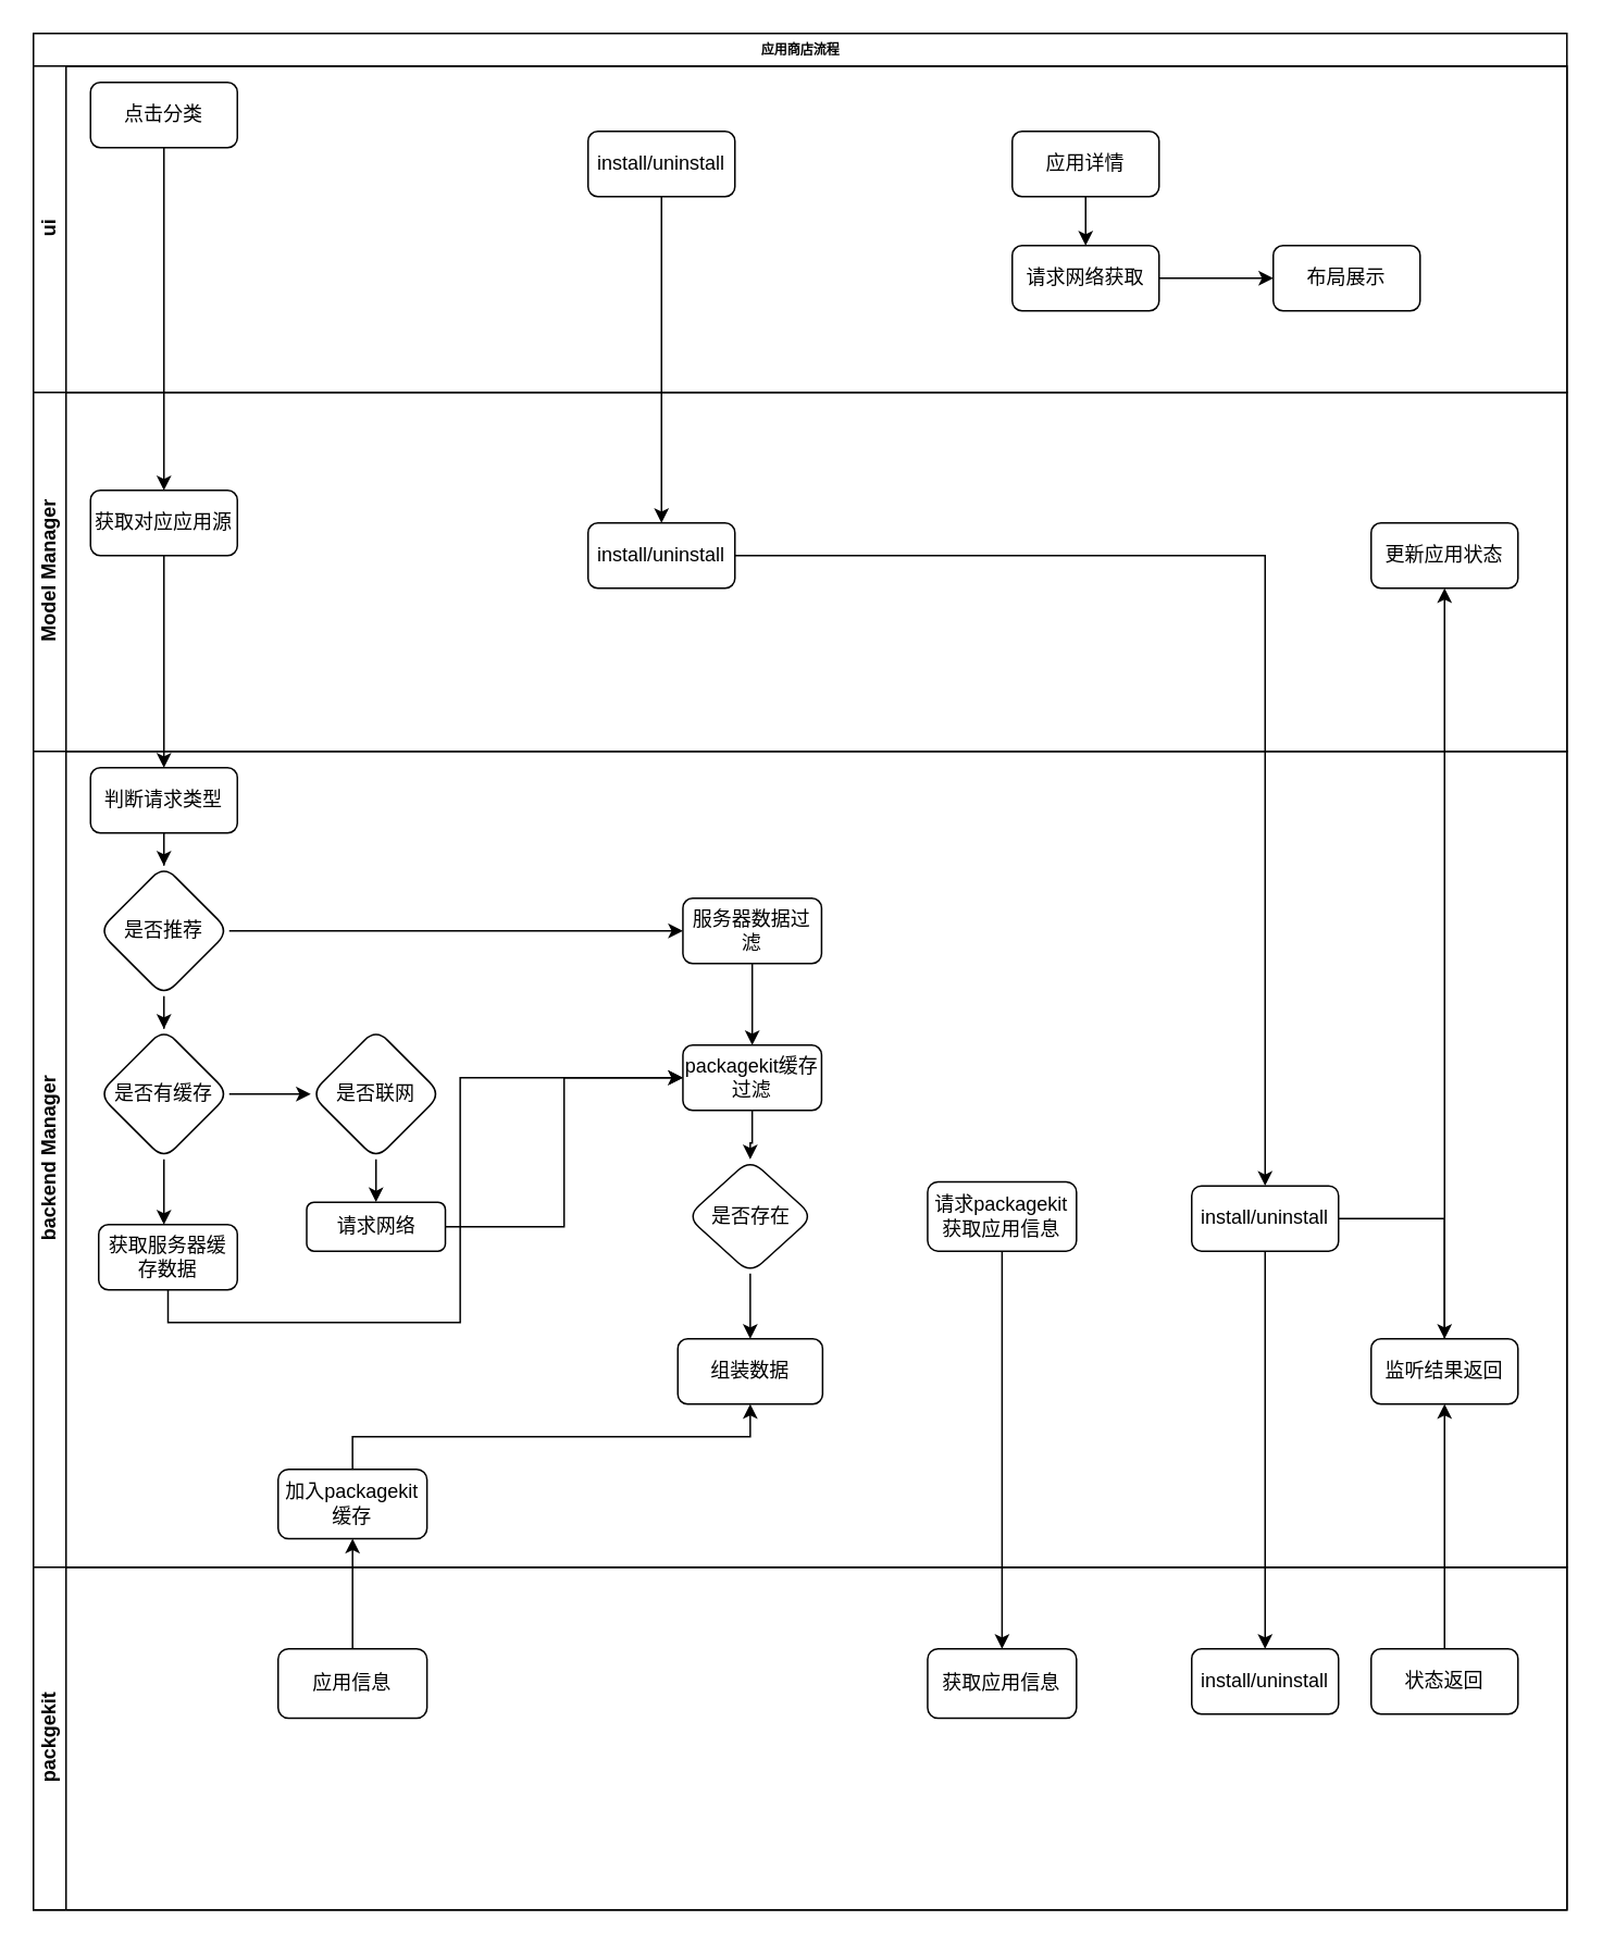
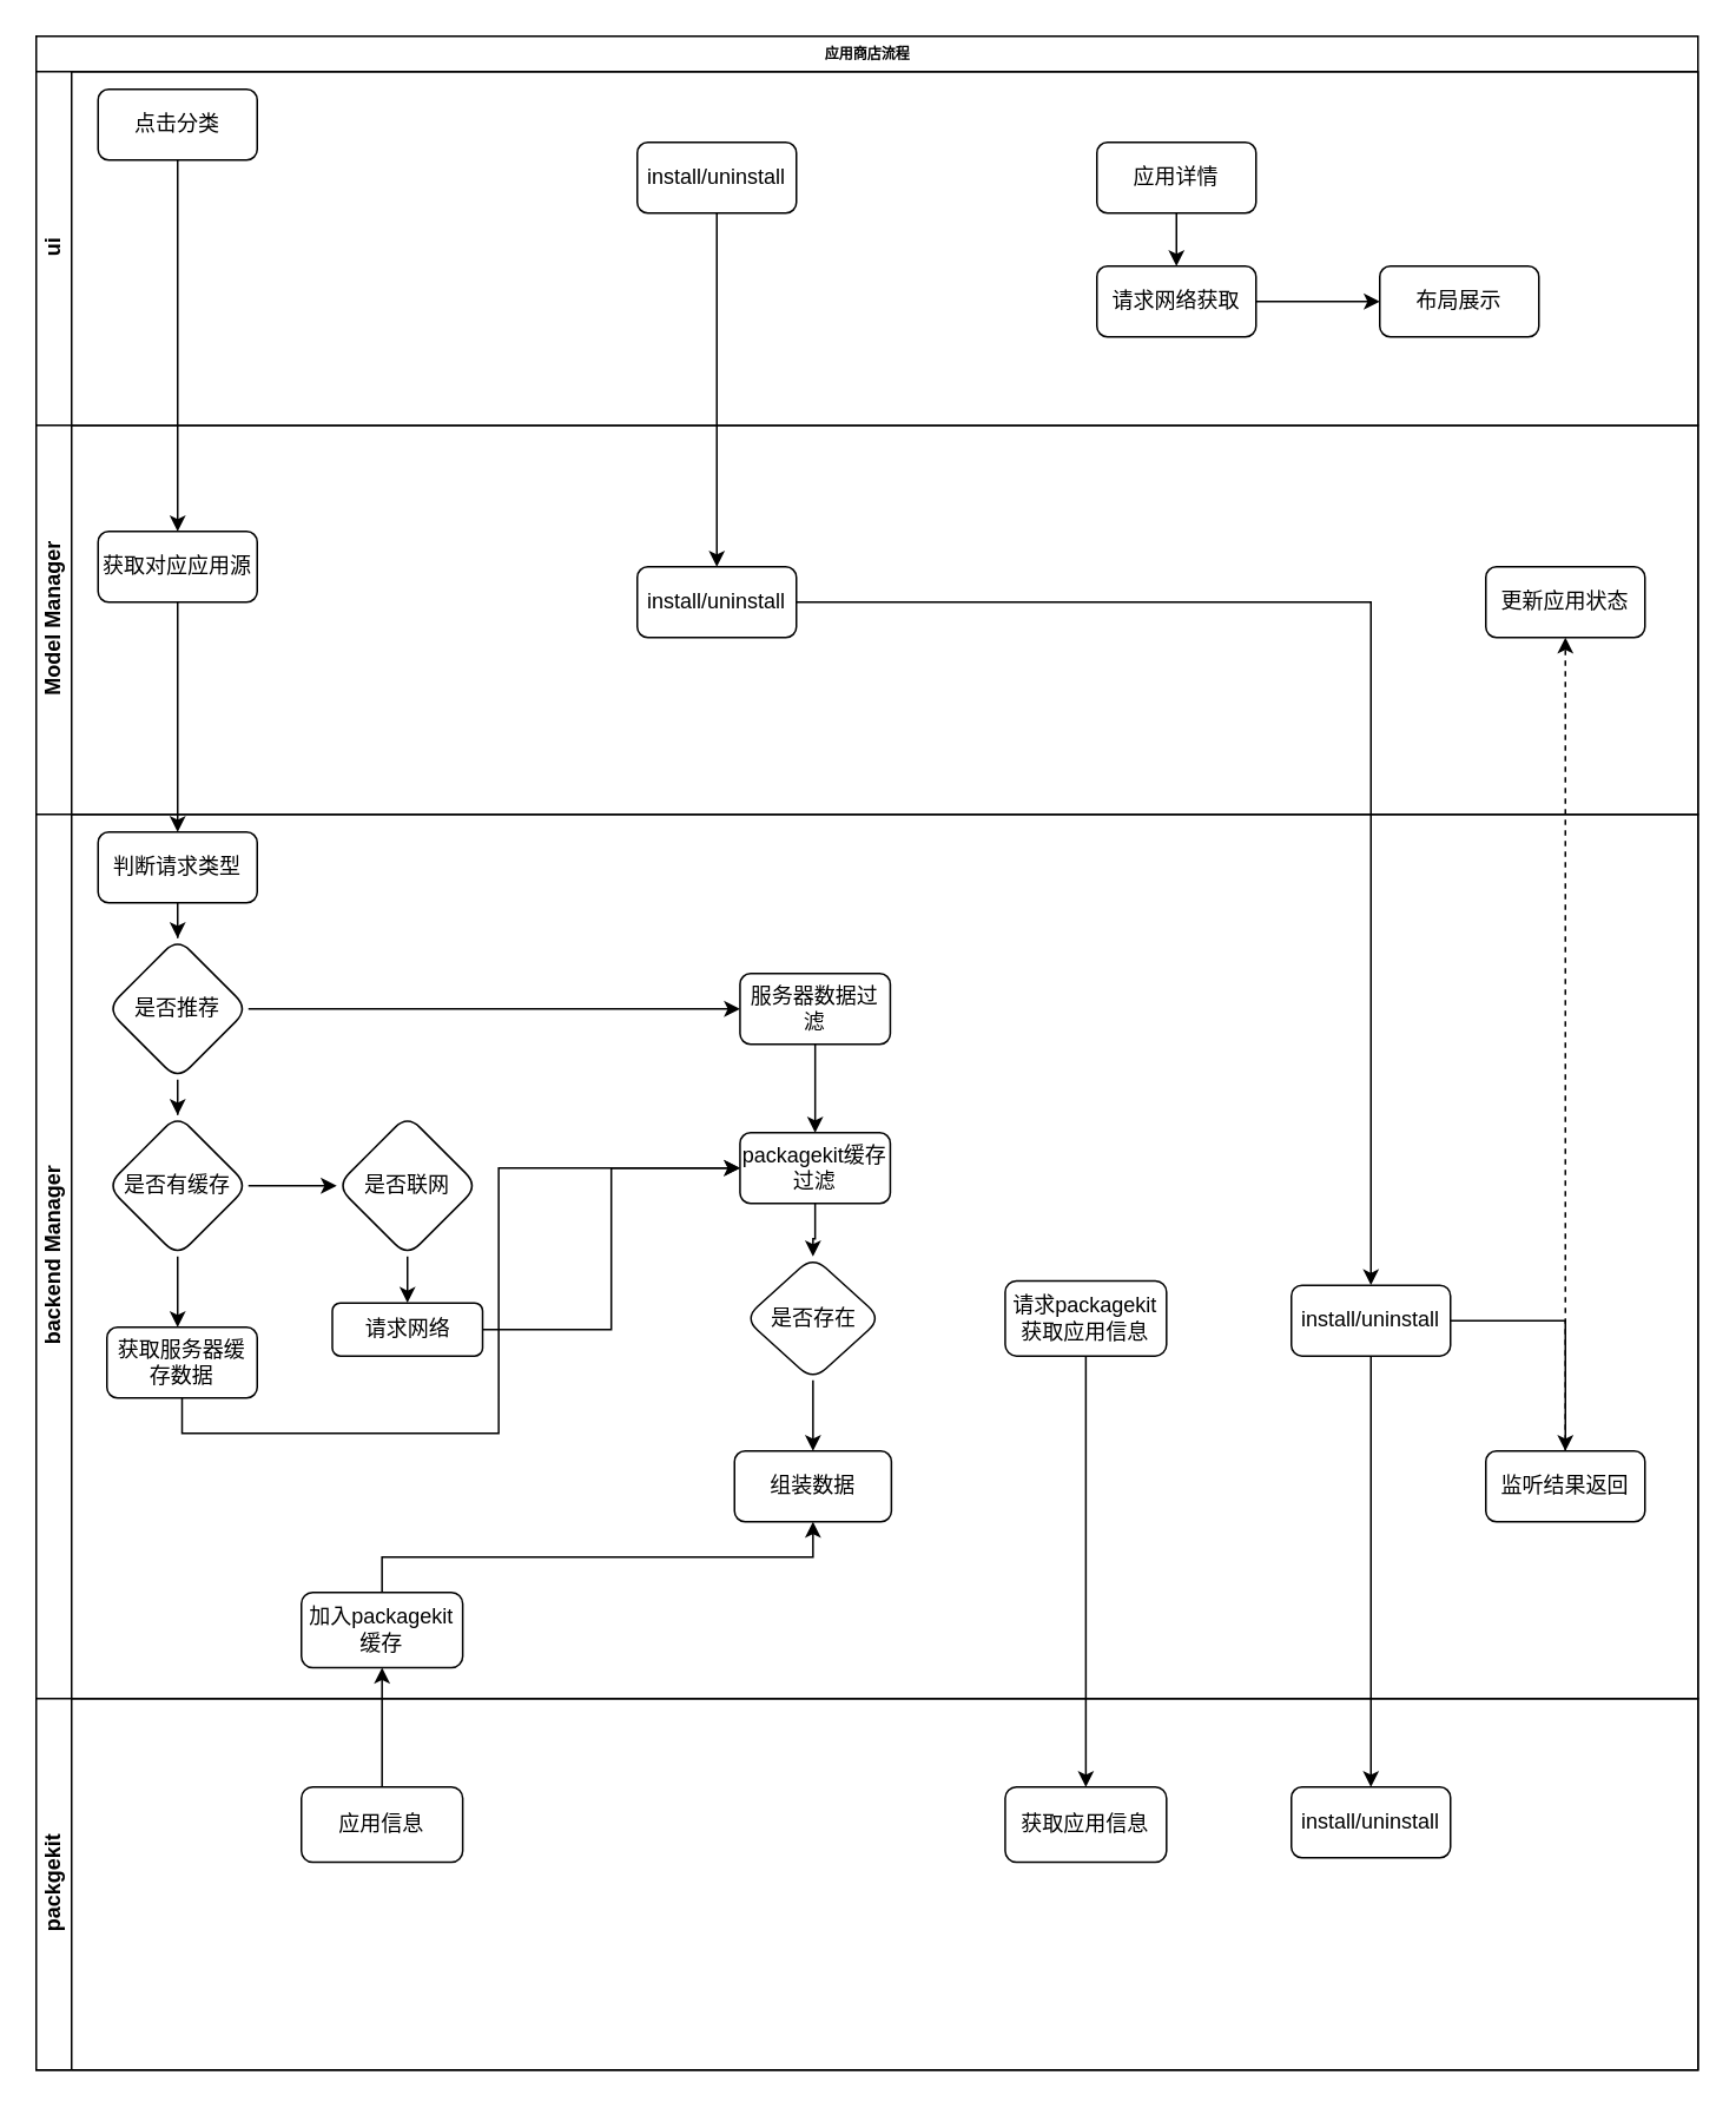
- <mxCell id="55" value="" style="edgeStyle=orthogonalEdgeStyle;rounded=0;orthogonalLoop=1;jettySize=auto;html=1;" edge="1" parent="2" source="43" target="15"><mxGeometry relative="1" as="geometry" /></mxCell>
+ <mxCell id="55" value="" style="edgeStyle=orthogonalEdgeStyle;rounded=0;orthogonalLoop=1;jettySize=auto;html=1;dashed=1;" edge="1" parent="2" source="43" target="15"><mxGeometry relative="1" as="geometry" /></mxCell>
- <mxCell id="54" style="edgeStyle=orthogonalEdgeStyle;rounded=0;orthogonalLoop=1;jettySize=auto;html=1;exitX=0.5;exitY=0;exitDx=0;exitDy=0;entryX=0.5;entryY=1;entryDx=0;entryDy=0;" edge="1" parent="2" source="49" target="43"><mxGeometry relative="1" as="geometry" /></mxCell>
- <mxCell id="49" value="状态返回" style="rounded=1;whiteSpace=wrap;html=1;" vertex="1" parent="45"><mxGeometry x="820" y="50" width="90" height="40" as="geometry" /></mxCell>
